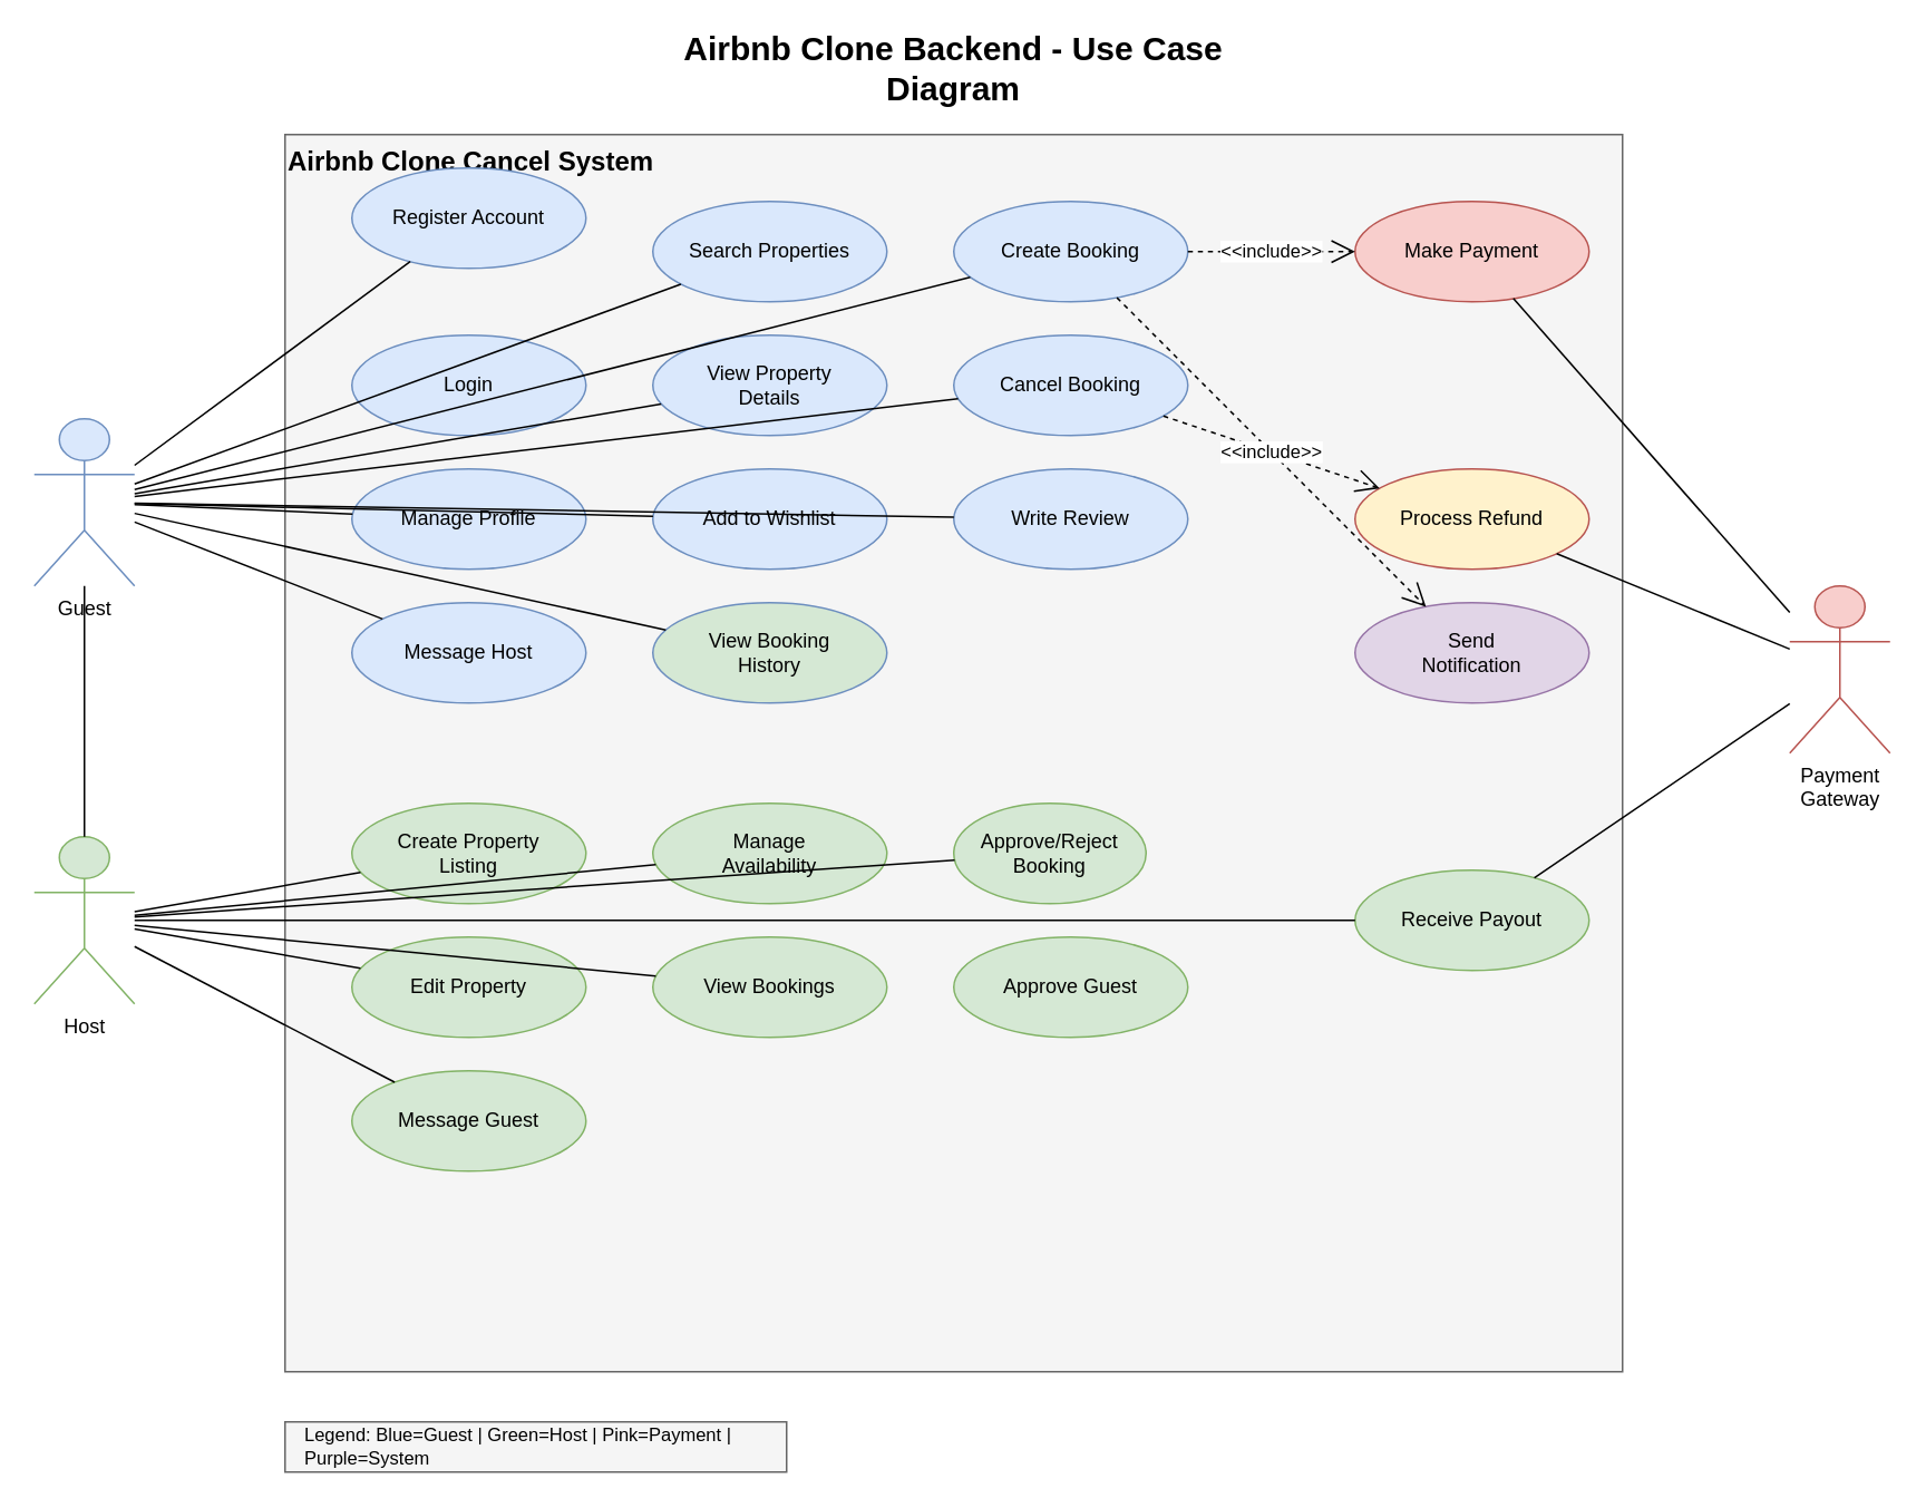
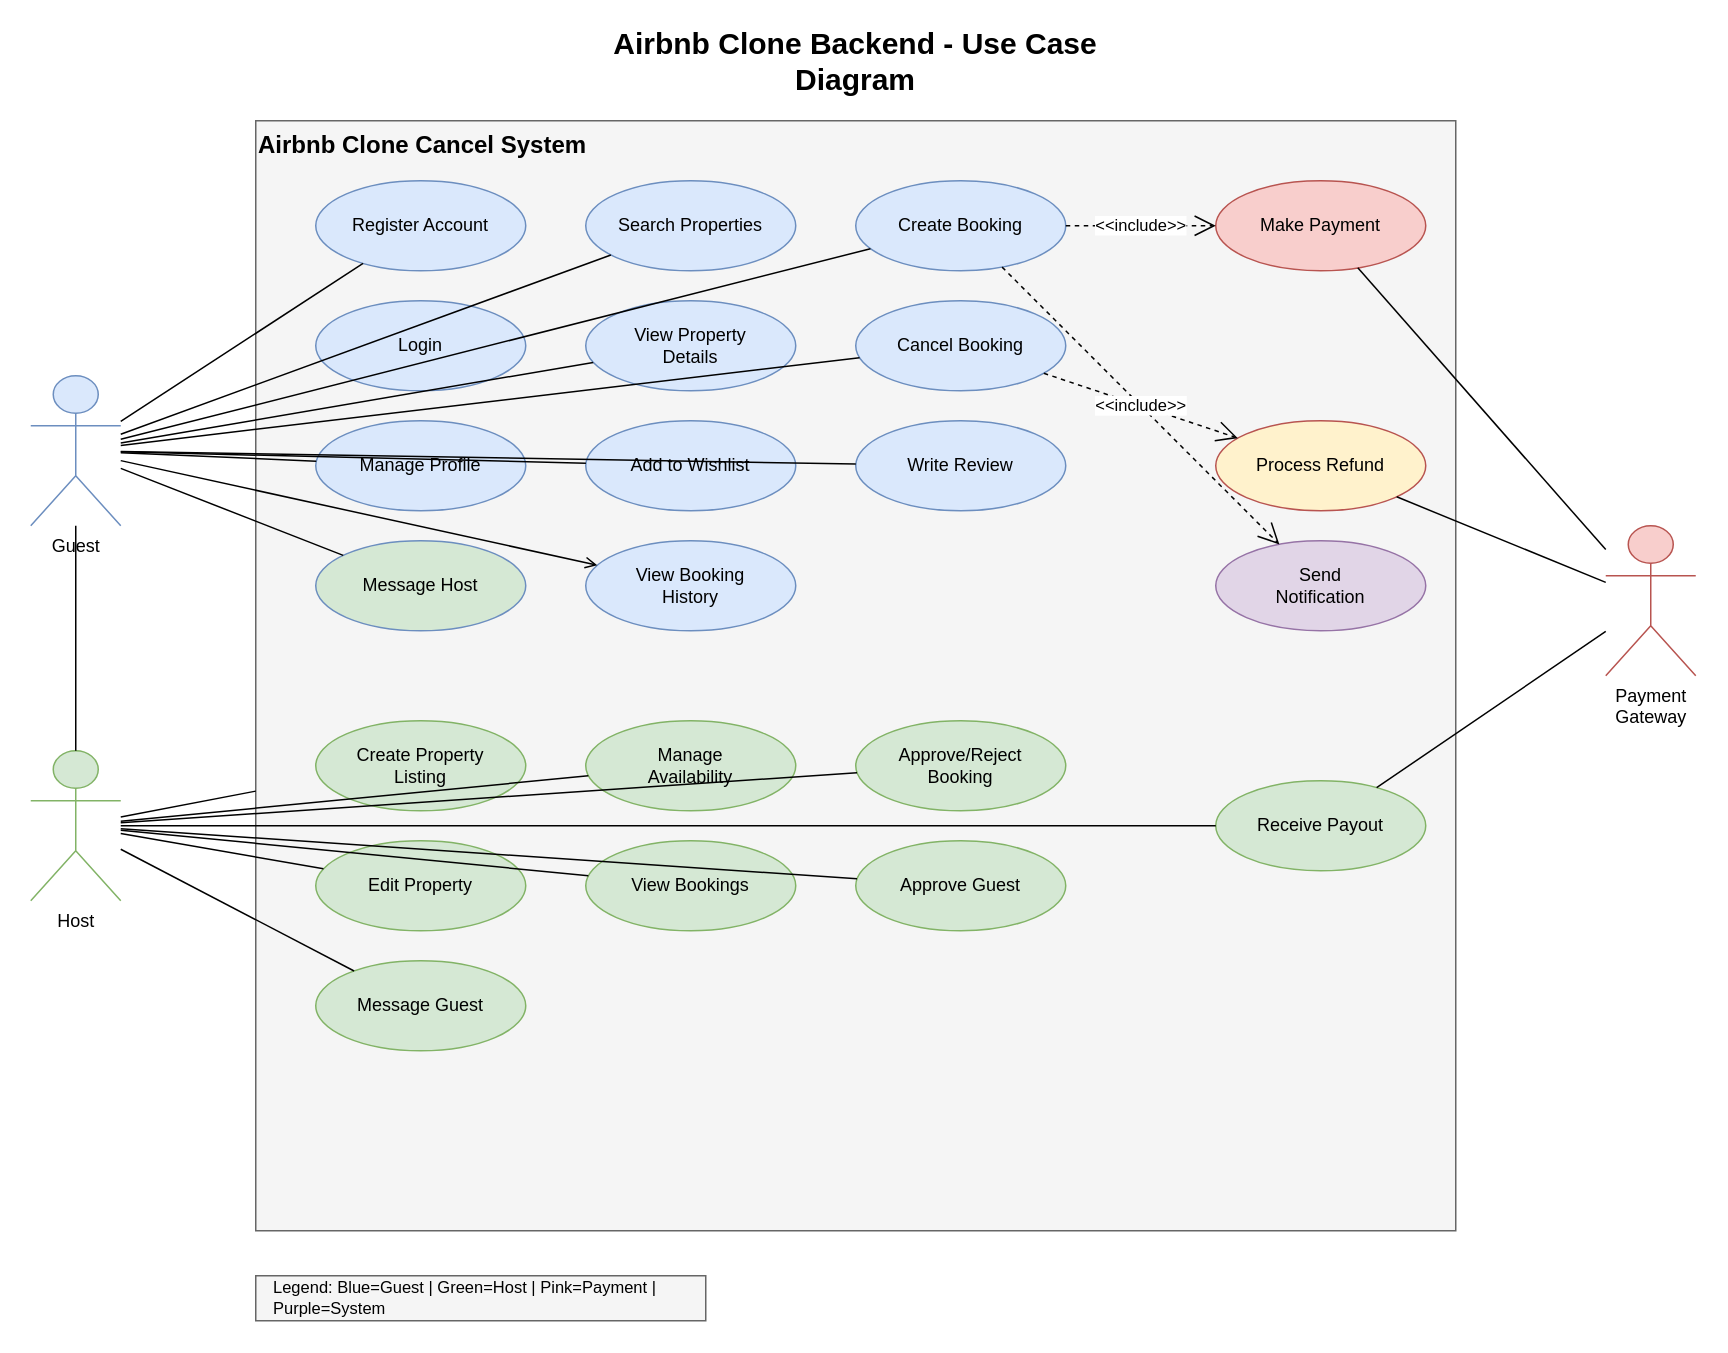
- <mxCell id="6" value="Register Account" style="ellipse;whiteSpace=wrap;html=1;fillColor=#dae8fc;strokeColor=#6c8ebf;" vertex="1" parent="1"><mxGeometry x="210" y="100" width="140" height="60" as="geometry" /></mxCell>
+ <mxCell id="6" value="Register Account" style="ellipse;whiteSpace=wrap;html=1;fillColor=#dae8fc;strokeColor=#6c8ebf;" vertex="1" parent="1"><mxGeometry x="210" y="120" width="140" height="60" as="geometry" /></mxCell>
- <mxCell id="38" value="" style="endArrow=none;html=1;rounded=0;" edge="1" parent="1" source="3" target="17"><mxGeometry width="50" height="50" relative="1" as="geometry"><mxPoint x="90" y="300" as="sourcePoint" /><mxPoint x="140" y="250" as="targetPoint" /></mxGeometry></mxCell>
+ <mxCell id="38" value="" style="endArrow=open;html=1;rounded=0;" edge="1" parent="1" source="3" target="17"><mxGeometry width="50" height="50" relative="1" as="geometry"><mxPoint x="90" y="300" as="sourcePoint" /><mxPoint x="140" y="250" as="targetPoint" /></mxGeometry></mxCell>
- <mxCell id="16" value="Message Host" style="ellipse;whiteSpace=wrap;html=1;fillColor=#dae8fc;strokeColor=#6c8ebf;" vertex="1" parent="1"><mxGeometry x="210" y="360" width="140" height="60" as="geometry" /></mxCell>
+ <mxCell id="16" value="Message Host" style="ellipse;whiteSpace=wrap;html=1;fillColor=#d5e8d4;strokeColor=#6c8ebf;" vertex="1" parent="1"><mxGeometry x="210" y="360" width="140" height="60" as="geometry" /></mxCell>
- <mxCell id="17" value="View Booking&#10;History" style="ellipse;whiteSpace=wrap;html=1;fillColor=#d5e8d4;strokeColor=#6c8ebf;" vertex="1" parent="1"><mxGeometry x="390" y="360" width="140" height="60" as="geometry" /></mxCell>
+ <mxCell id="17" value="View Booking&#10;History" style="ellipse;whiteSpace=wrap;html=1;fillColor=#dae8fc;strokeColor=#6c8ebf;" vertex="1" parent="1"><mxGeometry x="390" y="360" width="140" height="60" as="geometry" /></mxCell>
- <mxCell id="22" value="Approve/Reject&#10;Booking" style="ellipse;whiteSpace=wrap;html=1;fillColor=#d5e8d4;strokeColor=#82b366;" vertex="1" parent="1"><mxGeometry x="570" y="480" width="115" height="60" as="geometry" /></mxCell>
+ <mxCell id="22" value="Approve/Reject&#10;Booking" style="ellipse;whiteSpace=wrap;html=1;fillColor=#d5e8d4;strokeColor=#82b366;" vertex="1" parent="1"><mxGeometry x="570" y="480" width="140" height="60" as="geometry" /></mxCell>
- <mxCell id="39" value="" style="endArrow=none;html=1;rounded=0;" edge="1" parent="1" source="4" target="18"><mxGeometry width="50" height="50" relative="1" as="geometry"><mxPoint x="90" y="540" as="sourcePoint" /><mxPoint x="140" y="490" as="targetPoint" /></mxGeometry></mxCell>
+ <mxCell id="39" value="" style="endArrow=none;html=1;rounded=0;" edge="1" parent="1" source="4" target="2"><mxGeometry width="50" height="50" relative="1" as="geometry"><mxPoint x="90" y="540" as="sourcePoint" /><mxPoint x="140" y="490" as="targetPoint" /></mxGeometry></mxCell>
+ <mxCell id="44" value="" style="endArrow=none;html=1;rounded=0;" edge="1" parent="1" source="4" target="23"><mxGeometry width="50" height="50" relative="1" as="geometry"><mxPoint x="90" y="550" as="sourcePoint" /><mxPoint x="140" y="500" as="targetPoint" /></mxGeometry></mxCell>
